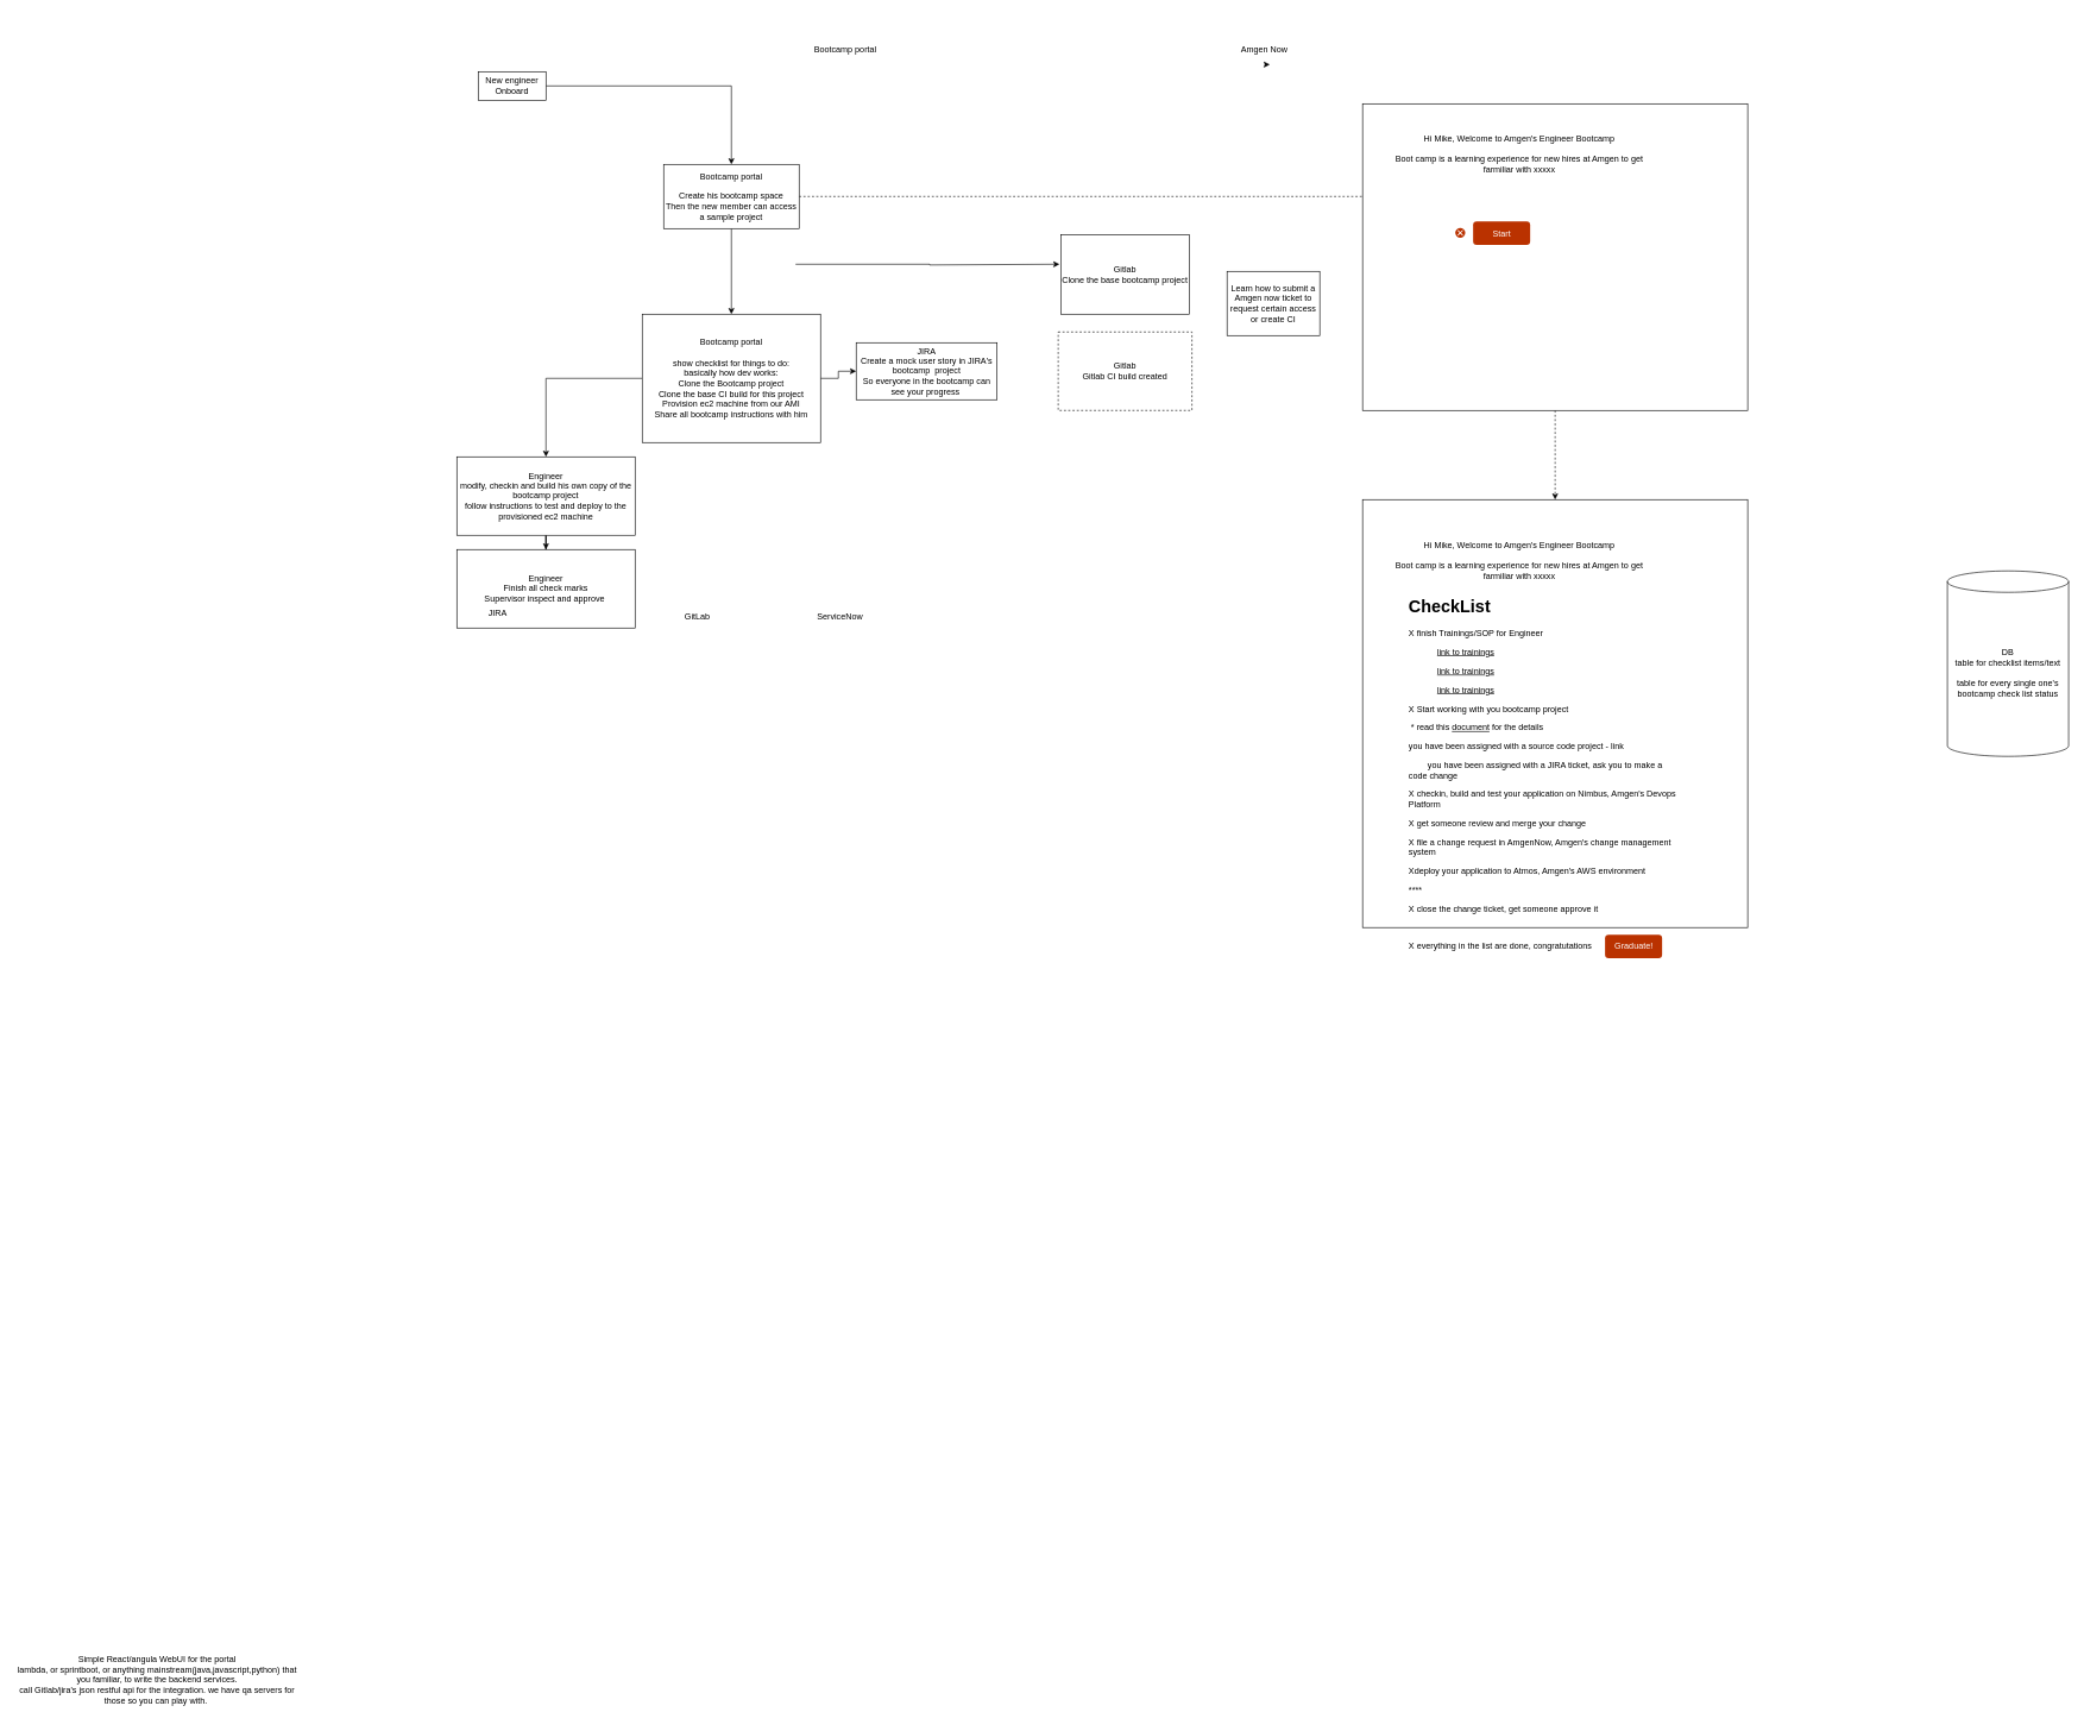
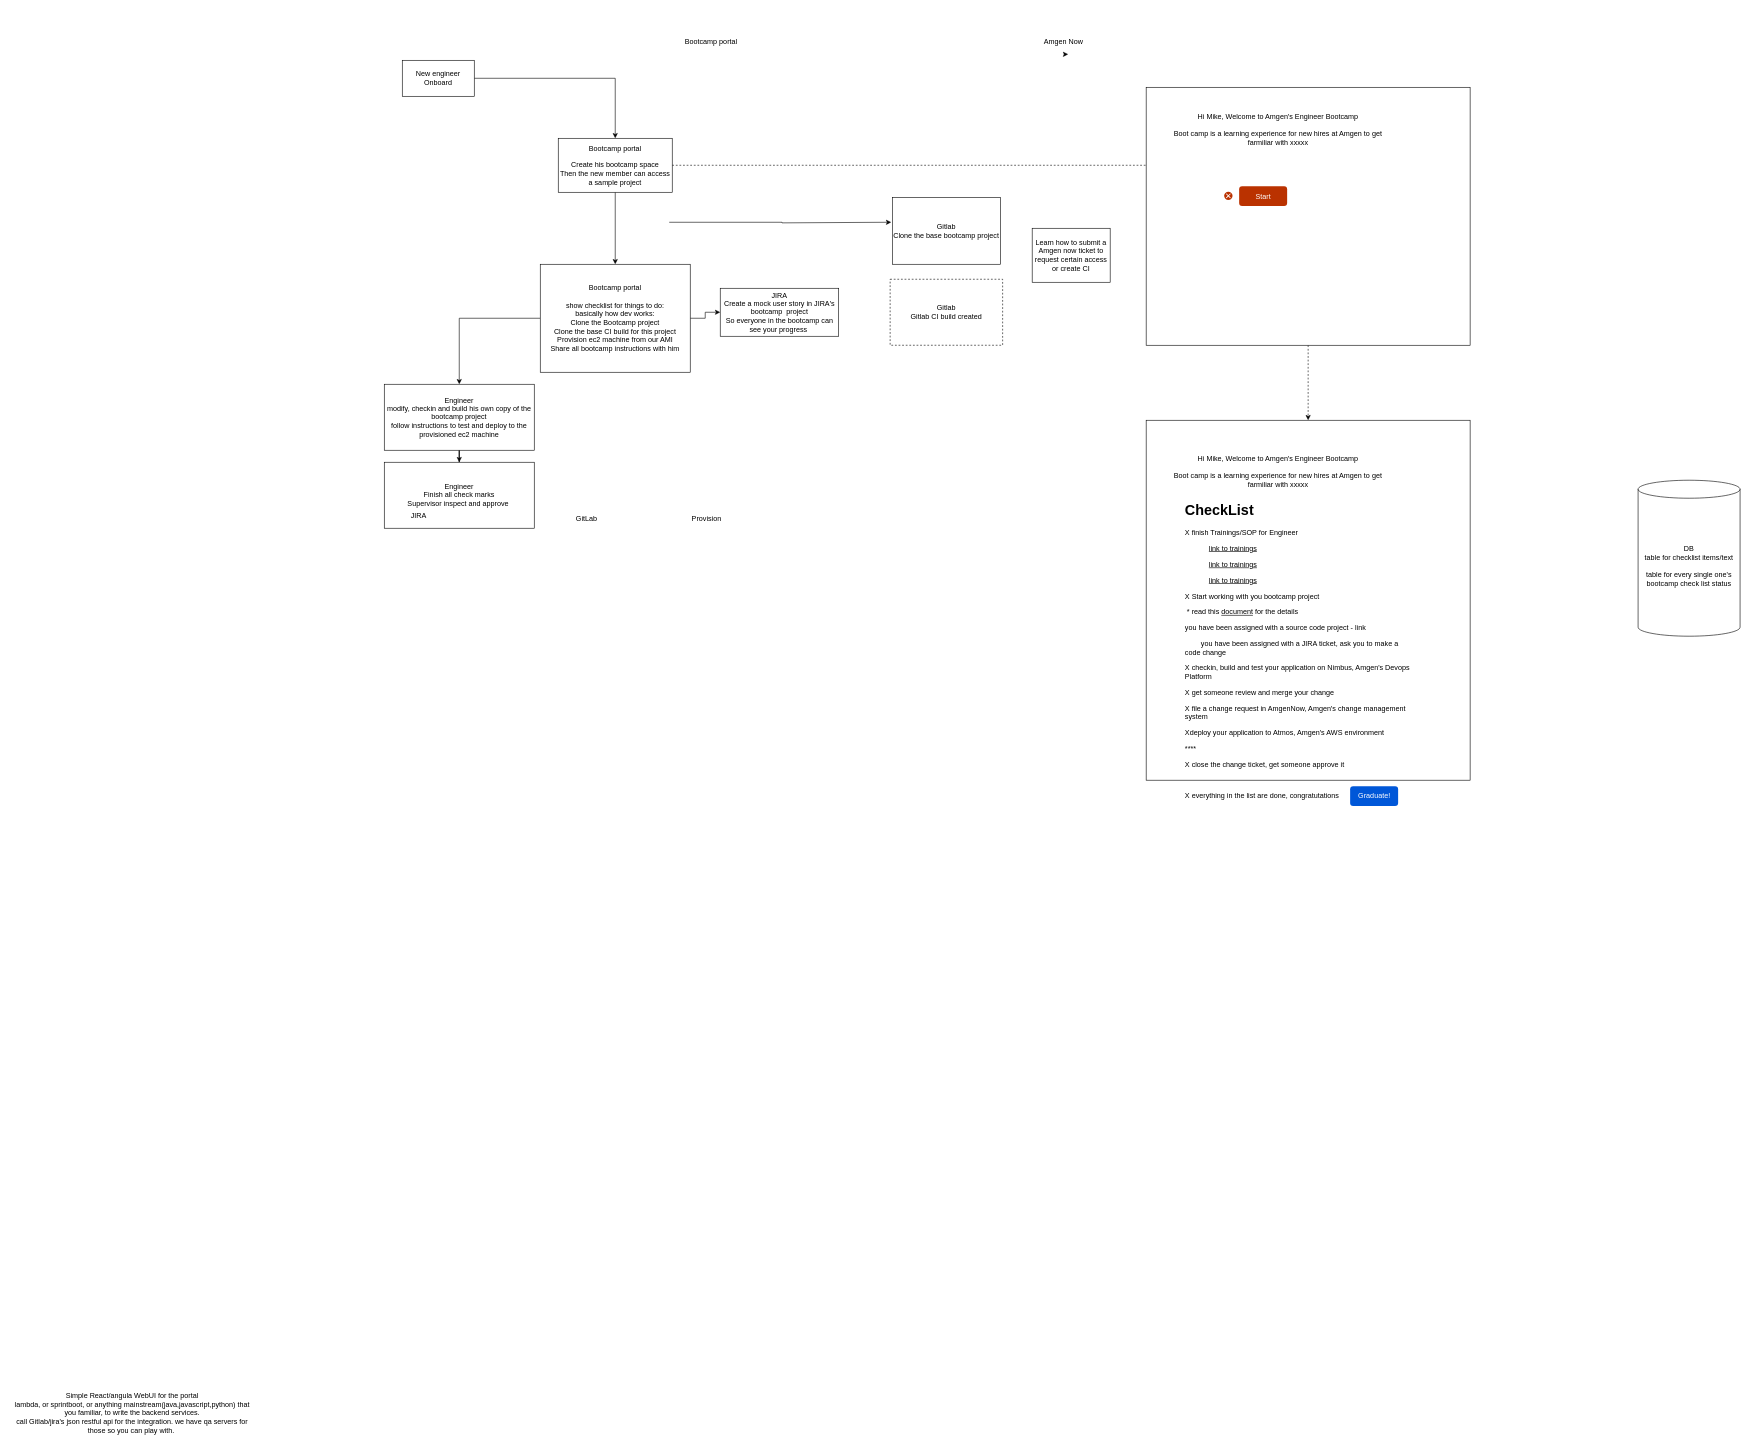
- <mxCell id="5" value="New engineer Onboard" style="rounded=0;whiteSpace=wrap;html=1;" parent="1" vertex="1"><mxGeometry x="670" y="100" width="95" height="40" as="geometry" /></mxCell>
+ <mxCell id="5" value="New engineer Onboard" style="rounded=0;whiteSpace=wrap;html=1;" parent="1" vertex="1"><mxGeometry x="670" y="100" width="120" height="60" as="geometry" /></mxCell>
- <mxCell id="32" value="ServiceNow" style="text;html=1;strokeColor=none;fillColor=none;align=center;verticalAlign=middle;whiteSpace=wrap;rounded=0;" parent="1" vertex="1"><mxGeometry x="1120" y="845" width="115" height="40" as="geometry" /></mxCell>
+ <mxCell id="32" value="Provision" style="text;html=1;strokeColor=none;fillColor=none;align=center;verticalAlign=middle;whiteSpace=wrap;rounded=0;" parent="1" vertex="1"><mxGeometry x="1120" y="845" width="115" height="40" as="geometry" /></mxCell>
- <mxCell id="27" value="Graduate!" style="rounded=1;fillColor=#ba3200;align=center;strokeColor=none;html=1;fontColor=#ffffff;fontSize=12;sketch=0;" parent="1" vertex="1"><mxGeometry x="2250" y="1310" width="80" height="33" as="geometry" /></mxCell>
+ <mxCell id="27" value="Graduate!" style="rounded=1;fillColor=#0057D8;align=center;strokeColor=none;html=1;fontColor=#ffffff;fontSize=12;sketch=0;" parent="1" vertex="1"><mxGeometry x="2250" y="1310" width="80" height="33" as="geometry" /></mxCell>
